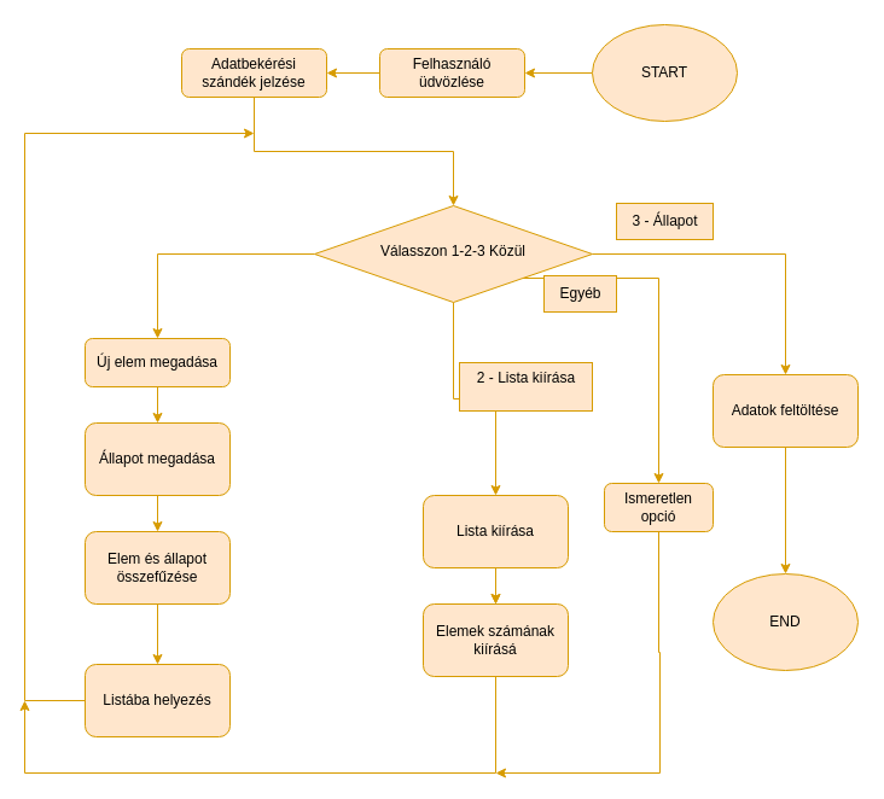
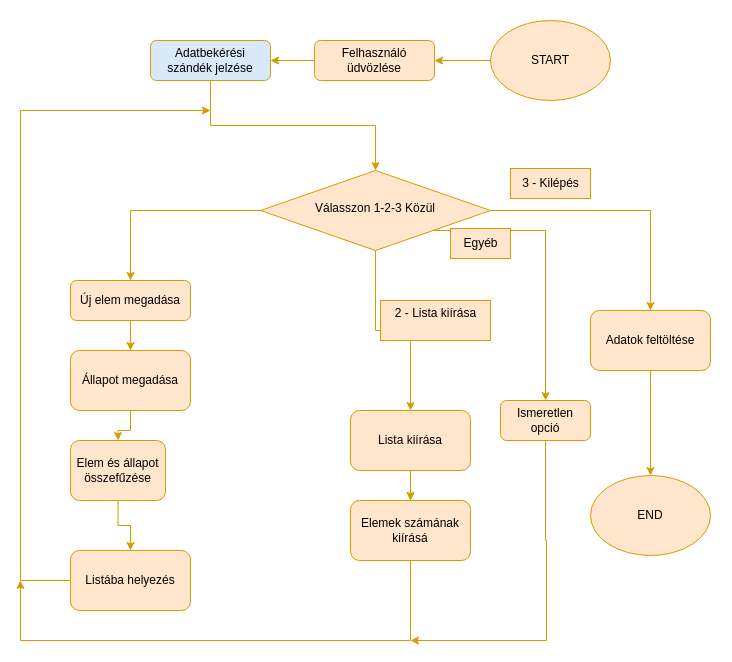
- <mxCell id="13" value="Adatbekérési szándék jelzése" style="rounded=1;whiteSpace=wrap;html=1;fontSize=12;glass=0;strokeWidth=1;shadow=0;fillColor=#ffe6cc;strokeColor=#d79b00;" vertex="1" parent="1"><mxGeometry x="150" y="40" width="120" height="40" as="geometry" /></mxCell>
+ <mxCell id="13" value="Adatbekérési szándék jelzése" style="rounded=1;whiteSpace=wrap;html=1;fontSize=12;glass=0;strokeWidth=1;shadow=0;fillColor=#dae8fc;strokeColor=#d79b00;" vertex="1" parent="1"><mxGeometry x="150" y="40" width="120" height="40" as="geometry" /></mxCell>
- <mxCell id="29" value="3 - Állapot" style="text;html=1;align=center;verticalAlign=middle;resizable=0;points=[];autosize=1;strokeColor=#d79b00;fillColor=#ffe6cc;" vertex="1" parent="1"><mxGeometry x="510" y="168" width="80" height="30" as="geometry" /></mxCell>
+ <mxCell id="29" value="3 - Kilépés" style="text;html=1;align=center;verticalAlign=middle;resizable=0;points=[];autosize=1;strokeColor=#d79b00;fillColor=#ffe6cc;" vertex="1" parent="1"><mxGeometry x="510" y="168" width="80" height="30" as="geometry" /></mxCell>
- <mxCell id="19" value="&lt;div&gt;Elem és állapot összefűzése&lt;/div&gt;" style="whiteSpace=wrap;html=1;rounded=1;glass=0;strokeWidth=1;shadow=0;fillColor=#ffe6cc;strokeColor=#d79b00;" vertex="1" parent="1"><mxGeometry x="70" y="440" width="120" height="60" as="geometry" /></mxCell>
+ <mxCell id="19" value="&lt;div&gt;Elem és állapot összefűzése&lt;/div&gt;" style="whiteSpace=wrap;html=1;rounded=1;glass=0;strokeWidth=1;shadow=0;fillColor=#ffe6cc;strokeColor=#d79b00;" vertex="1" parent="1"><mxGeometry x="70" y="440" width="95" height="60" as="geometry" /></mxCell>
